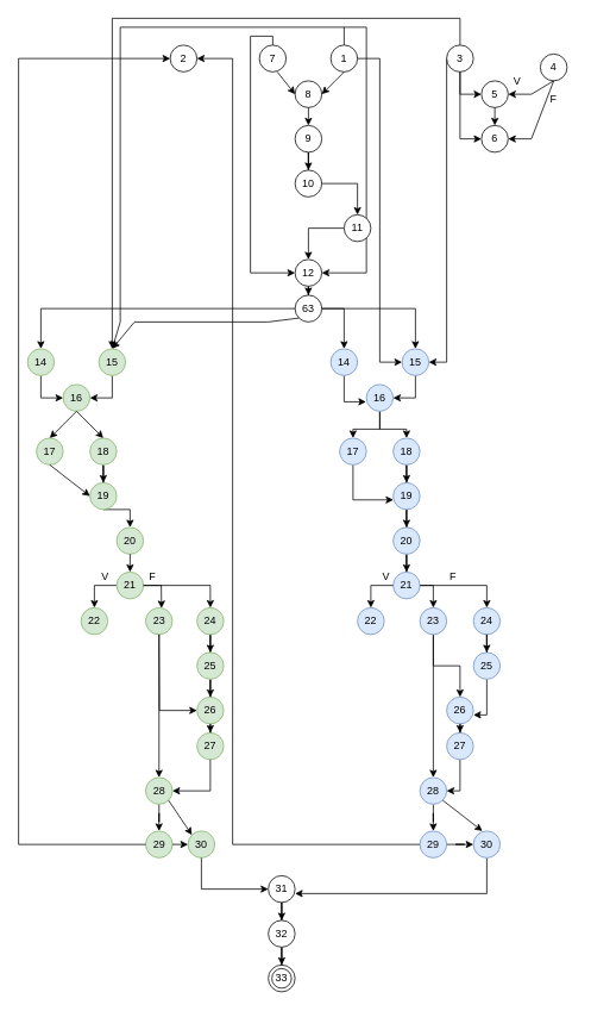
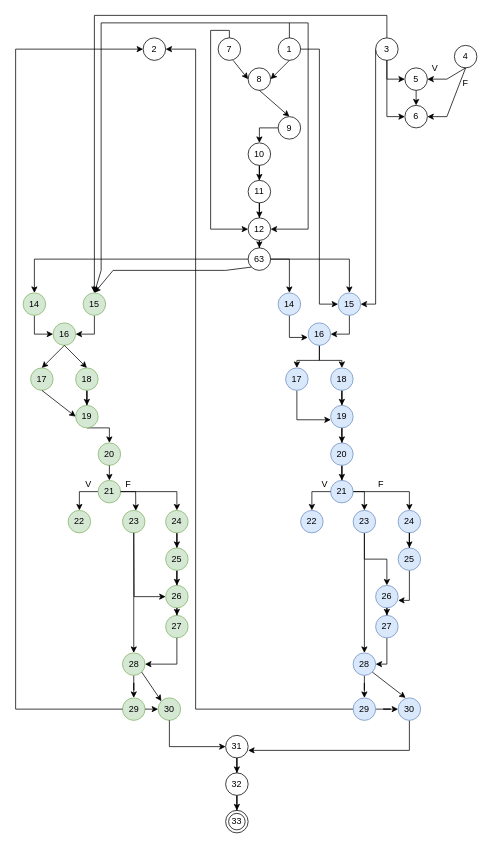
- <mxCell id="25" value="9" style="ellipse;whiteSpace=wrap;html=1;" vertex="1" parent="1"><mxGeometry x="330" y="140" width="30" height="30" as="geometry" /></mxCell>
+ <mxCell id="25" value="9" style="ellipse;whiteSpace=wrap;html=1;" vertex="1" parent="1"><mxGeometry x="370" y="155" width="30" height="30" as="geometry" /></mxCell>
- <mxCell id="29" value="11" style="ellipse;whiteSpace=wrap;html=1;" vertex="1" parent="1"><mxGeometry x="385" y="240" width="30" height="30" as="geometry" /></mxCell>
+ <mxCell id="29" value="11" style="ellipse;whiteSpace=wrap;html=1;" vertex="1" parent="1"><mxGeometry x="330" y="240" width="30" height="30" as="geometry" /></mxCell>
